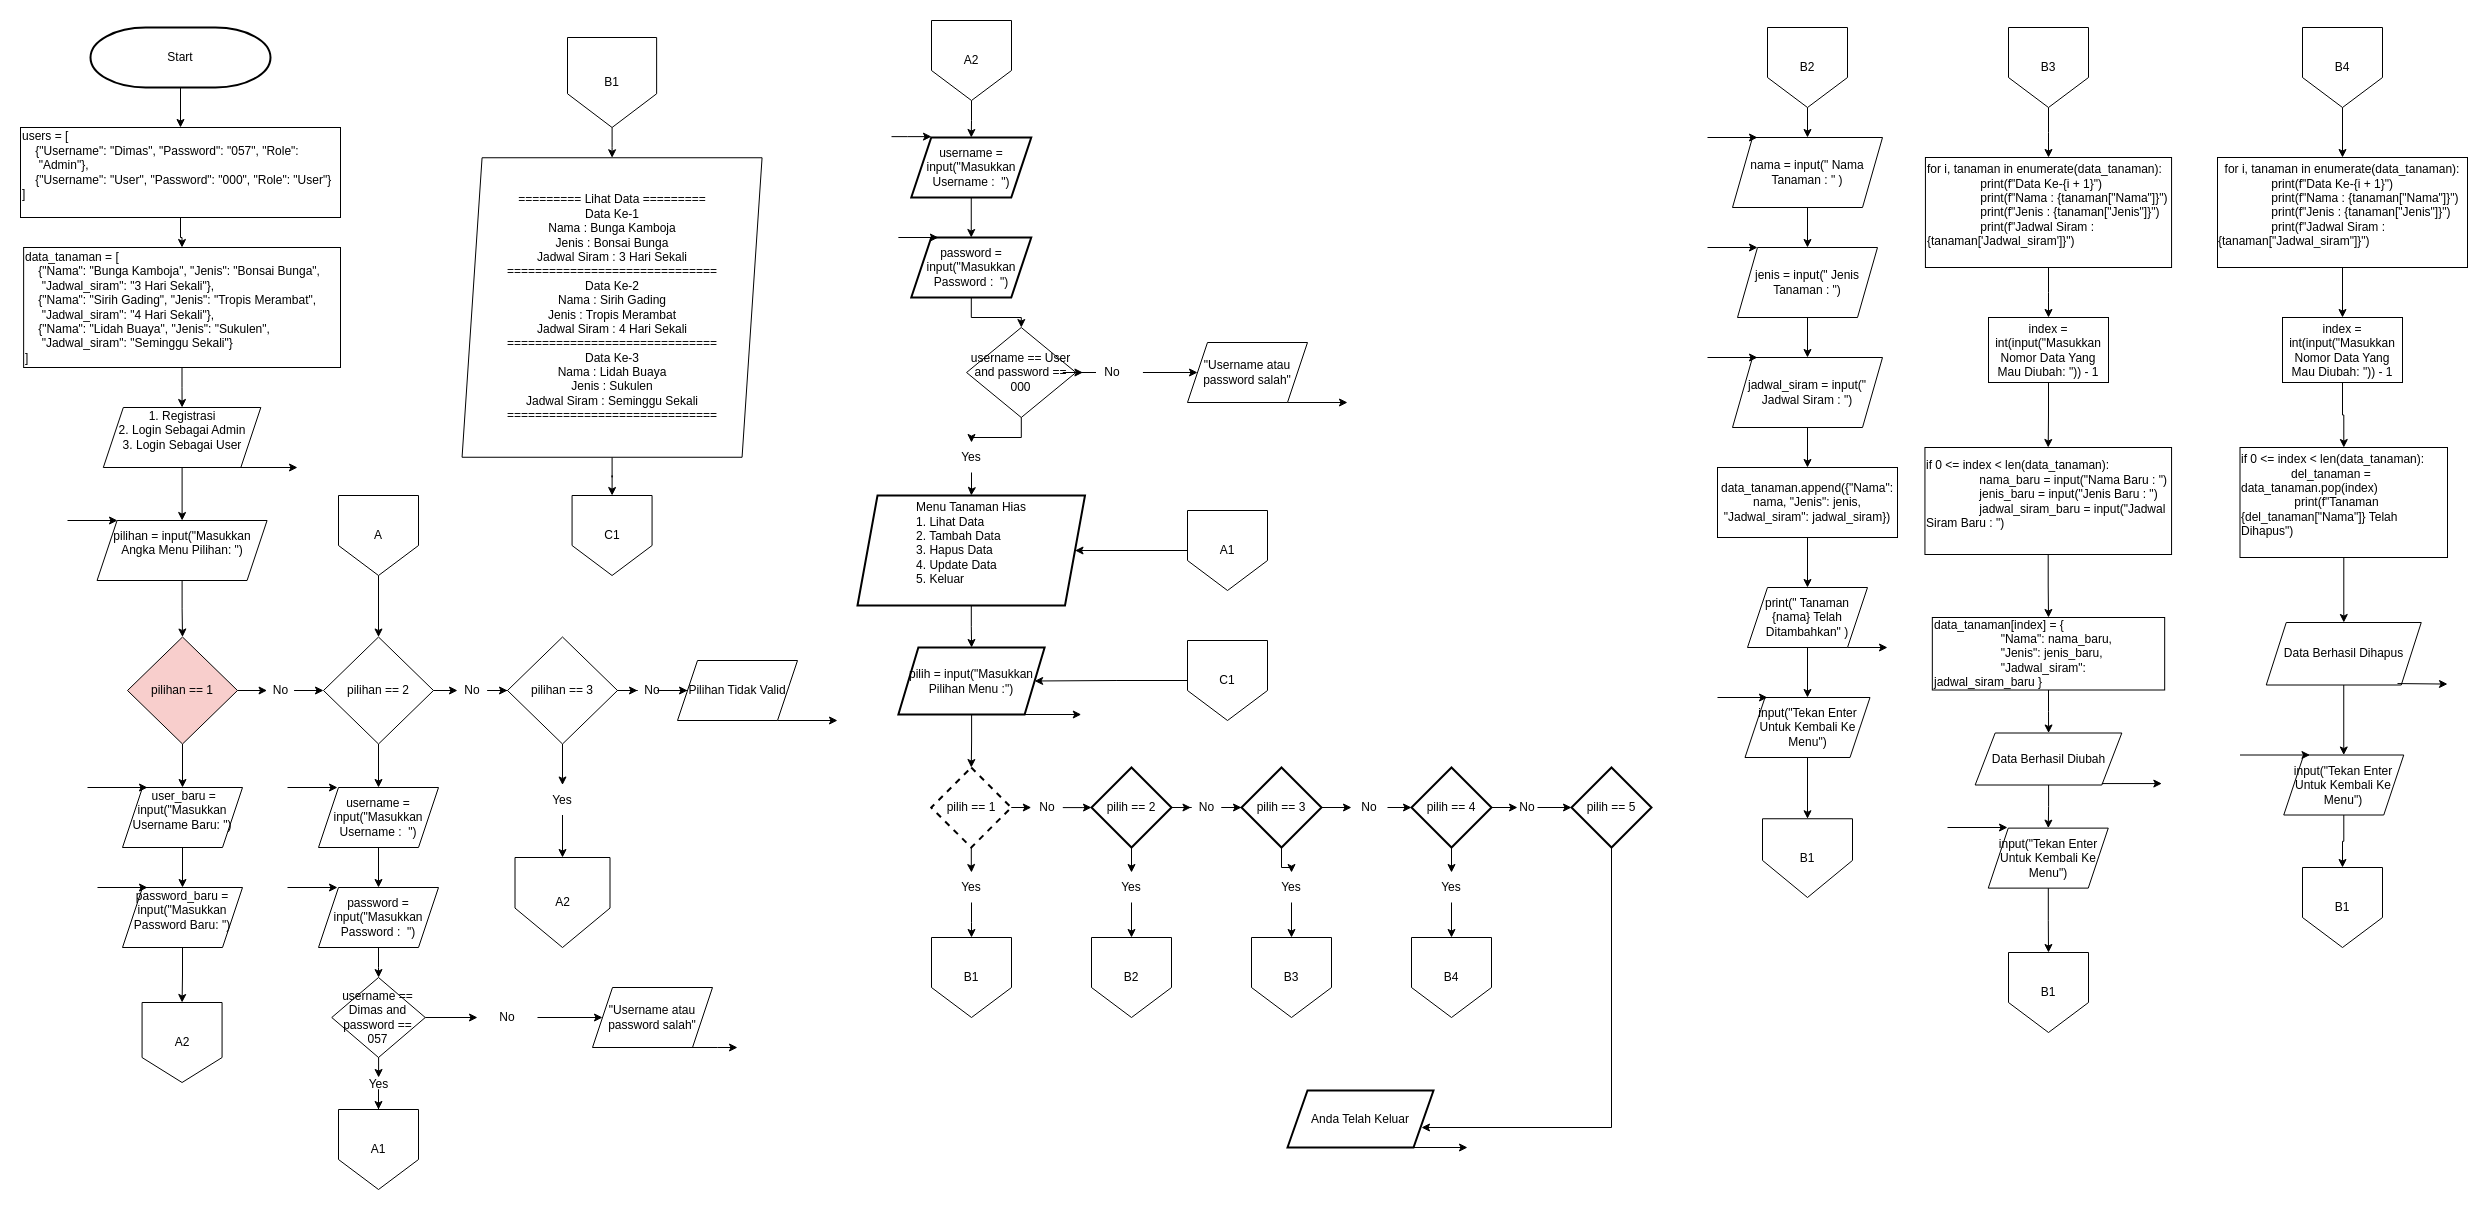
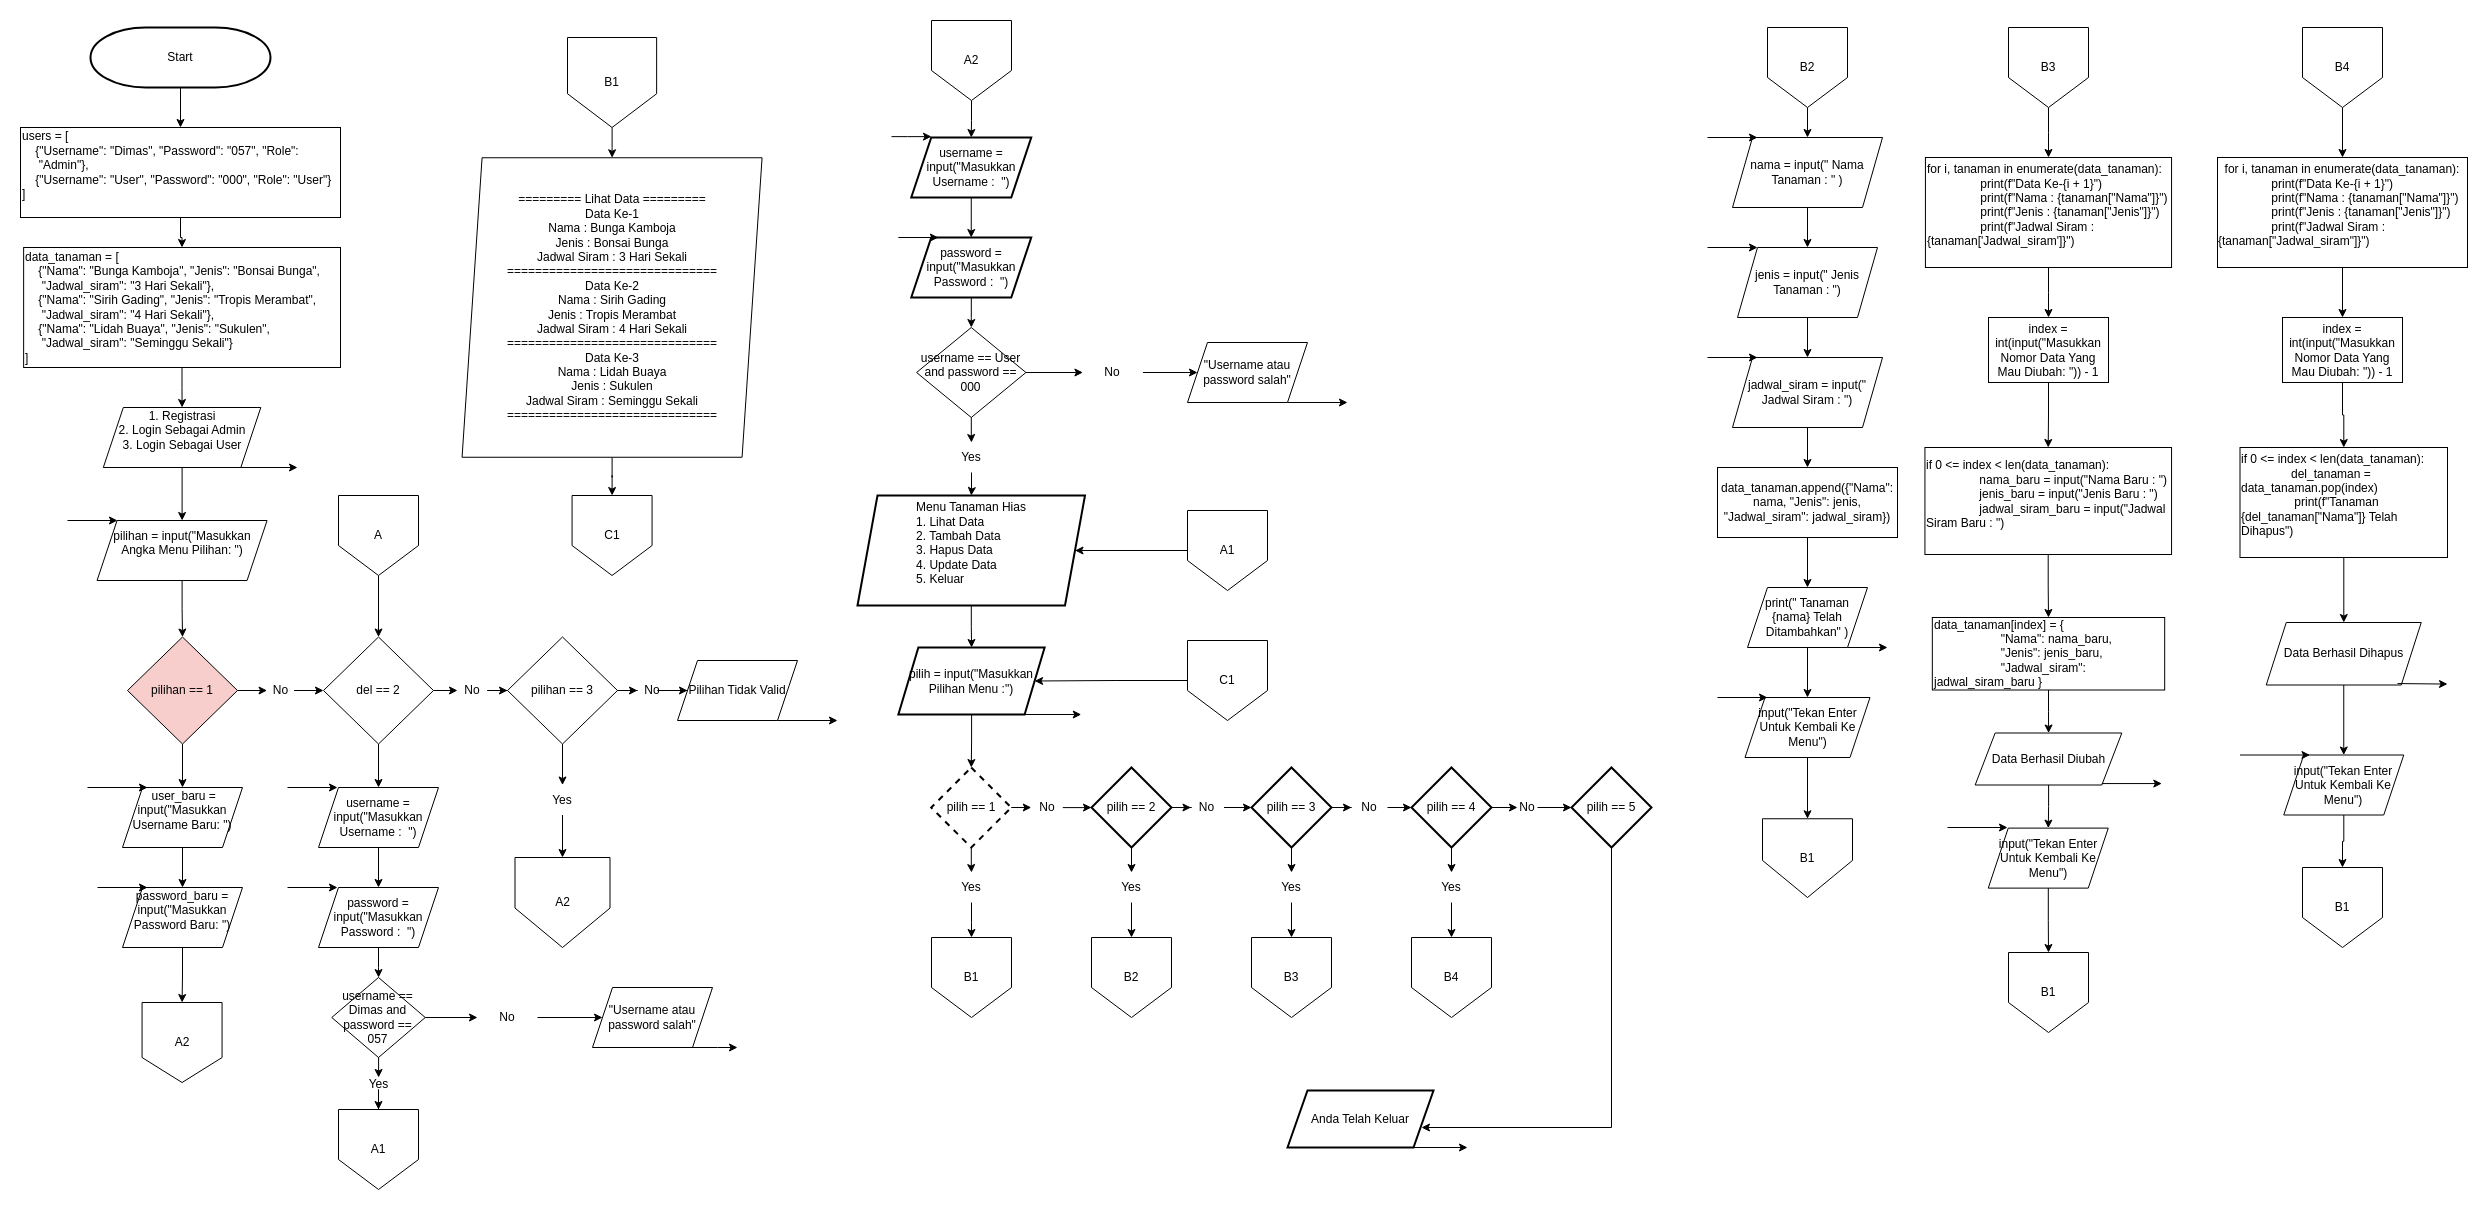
- <mxCell id="10" value="username == User and password == 000" style="rhombus;whiteSpace=wrap;html=1;" parent="1" vertex="1"><mxGeometry x="966.07" y="327" width="109.37" height="90" as="geometry" /></mxCell>
+ <mxCell id="10" value="username == User and password == 000" style="rhombus;whiteSpace=wrap;html=1;" parent="1" vertex="1"><mxGeometry x="916.07" y="327" width="109.37" height="90" as="geometry" /></mxCell>
- <mxCell id="95" value="pilihan == 2" style="rhombus;whiteSpace=wrap;html=1;rounded=0;" parent="1" vertex="1"><mxGeometry x="323" y="636.5" width="110.01" height="107" as="geometry" /></mxCell>
+ <mxCell id="95" value="del == 2" style="rhombus;whiteSpace=wrap;html=1;rounded=0;" parent="1" vertex="1"><mxGeometry x="323" y="636.5" width="110.01" height="107" as="geometry" /></mxCell>
- <mxCell id="29" value="pilih == 3" style="rhombus;whiteSpace=wrap;html=1;strokeWidth=2;" parent="1" vertex="1"><mxGeometry x="1241.005" y="767" width="80" height="80" as="geometry" /></mxCell>
+ <mxCell id="29" value="pilih == 3" style="rhombus;whiteSpace=wrap;html=1;strokeWidth=2;" parent="1" vertex="1"><mxGeometry x="1251.005" y="767" width="80" height="80" as="geometry" /></mxCell>
